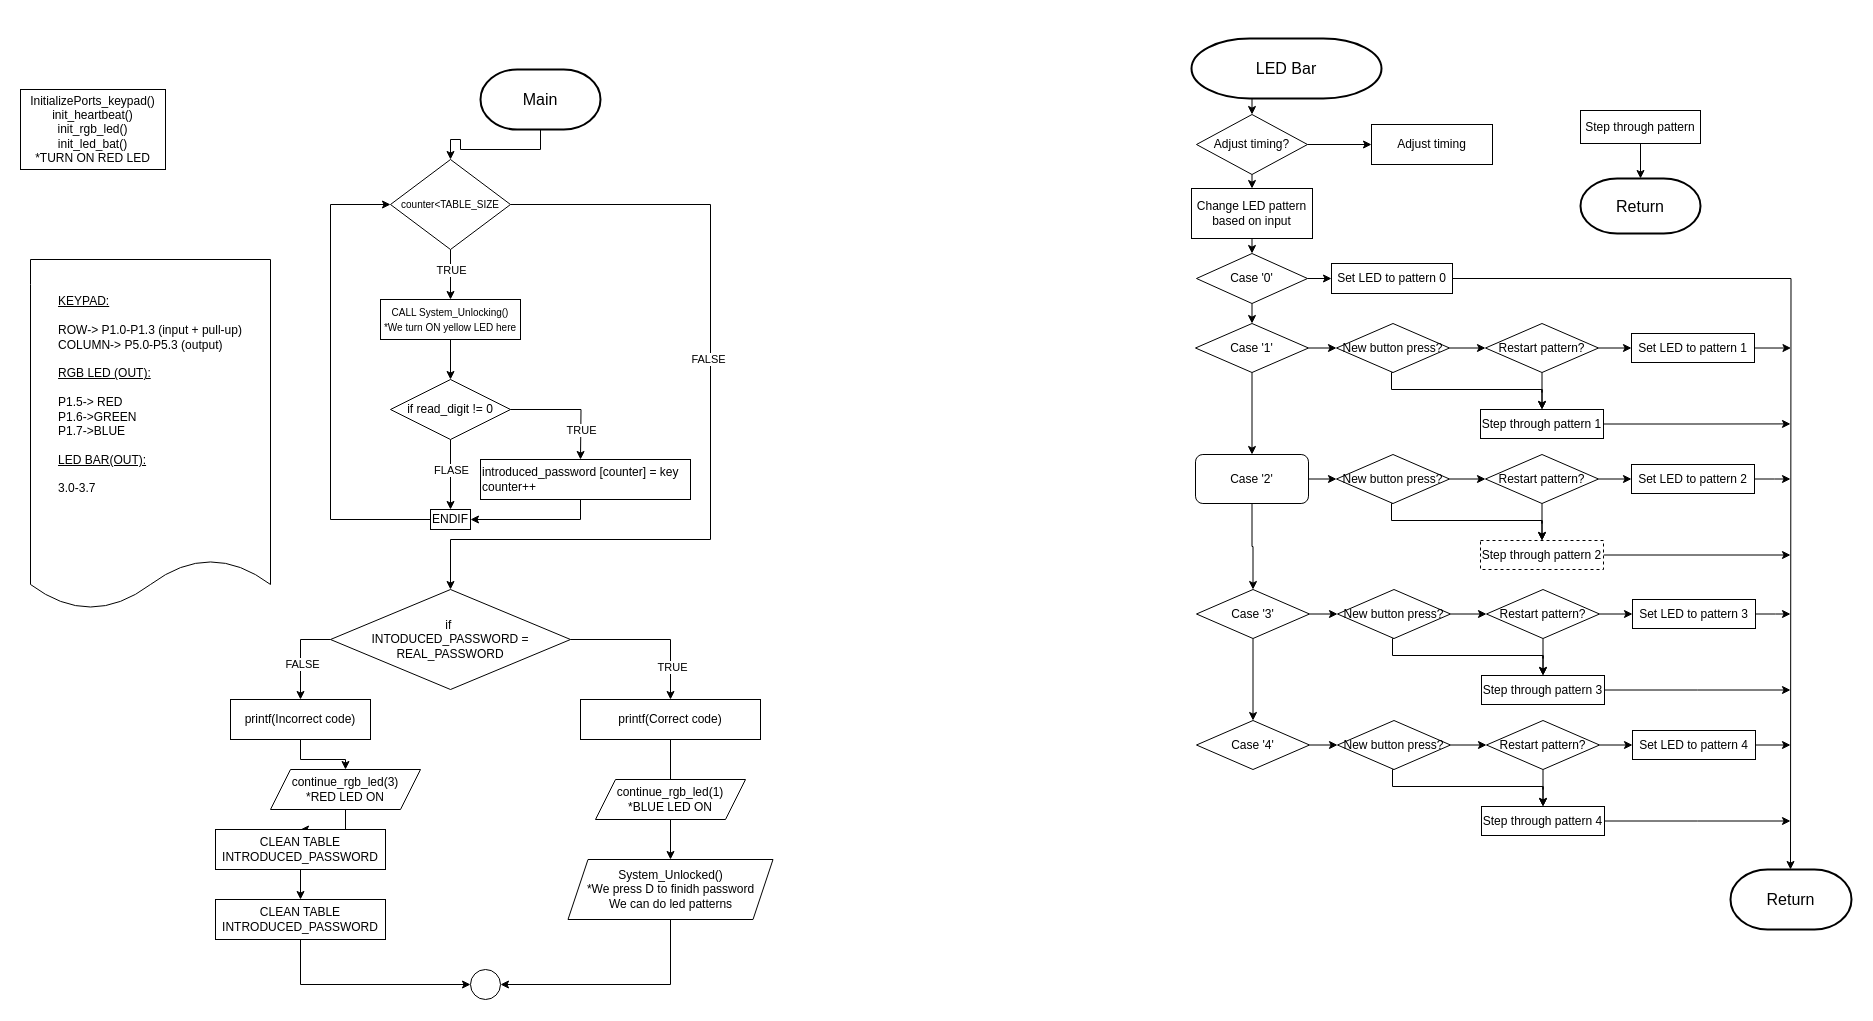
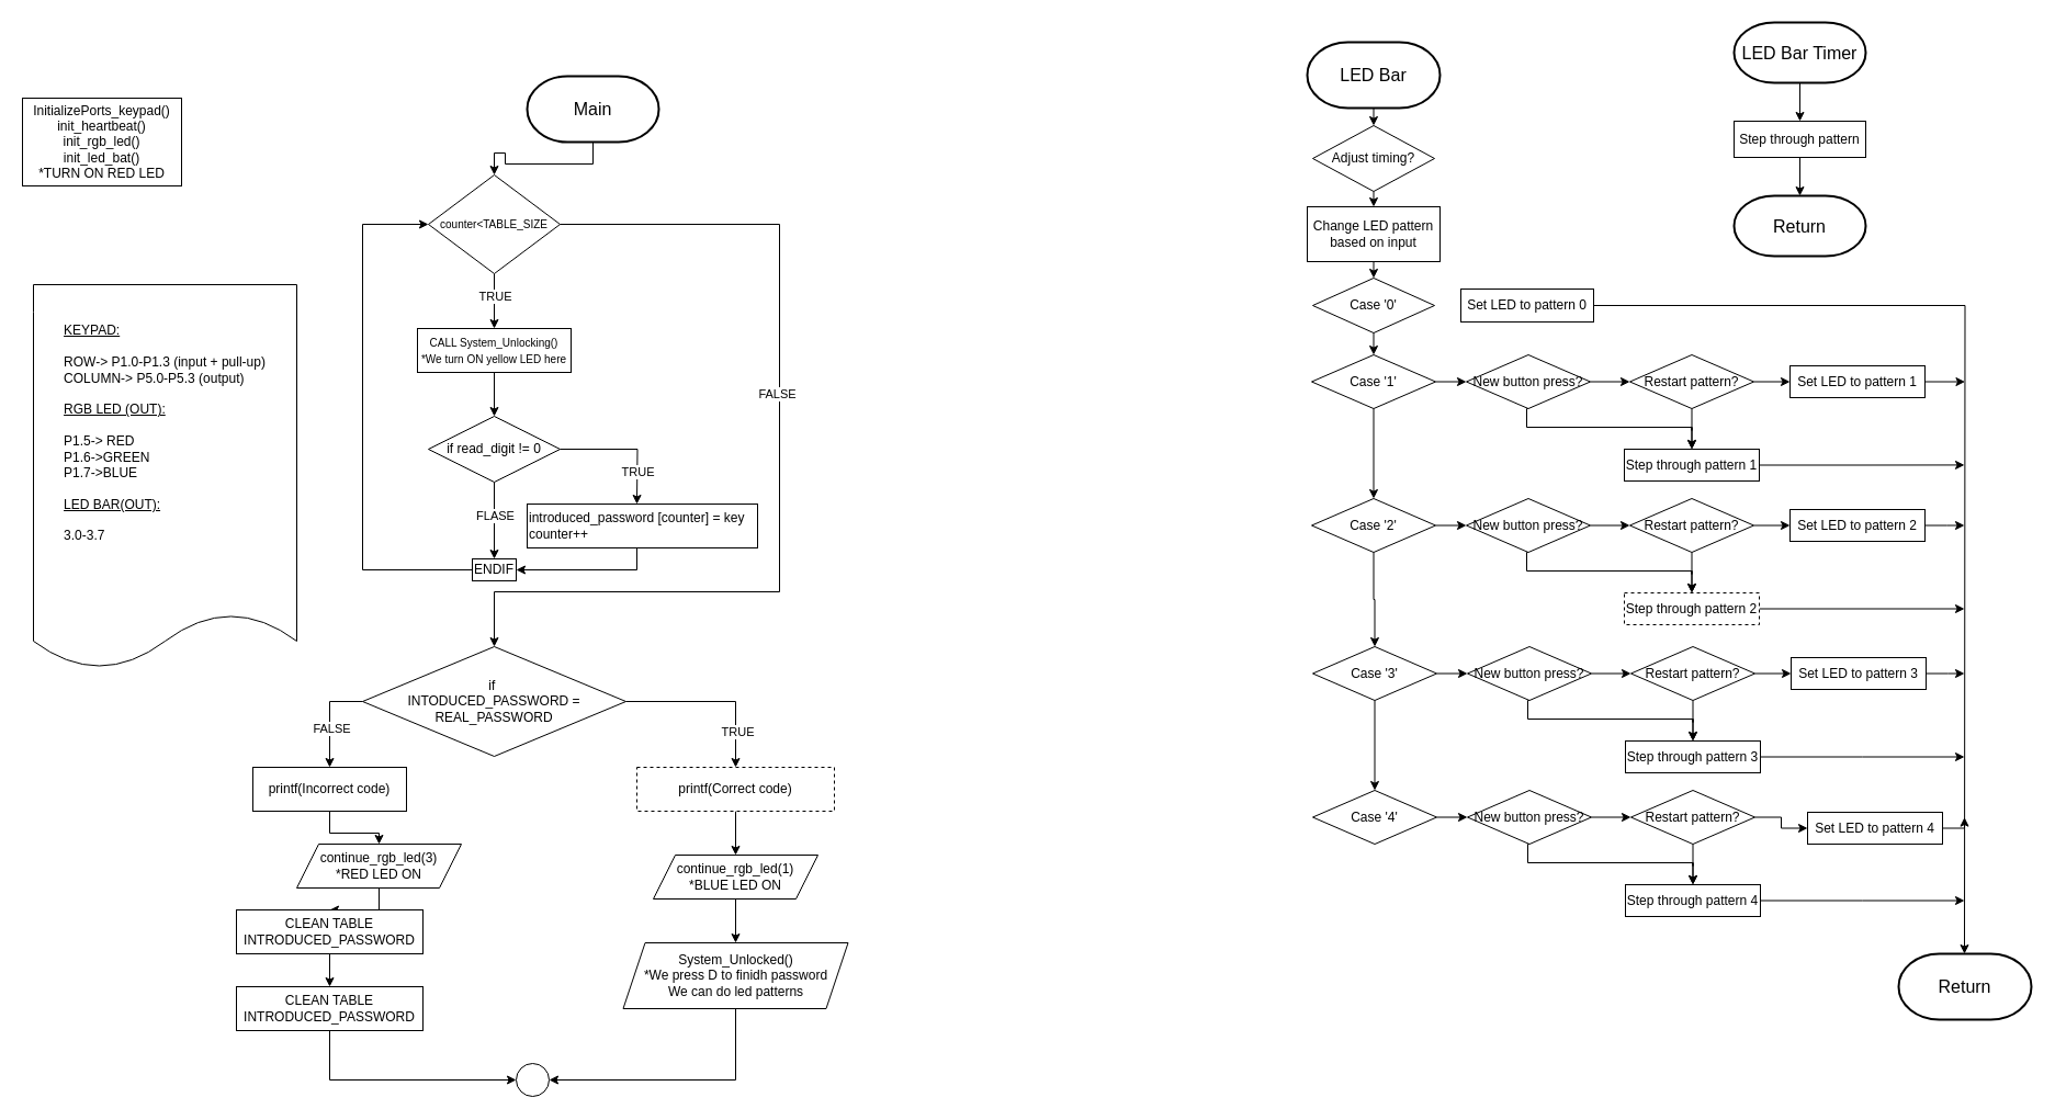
+ <mxCell id="51" value="LED Bar Timer" style="strokeWidth=2;html=1;shape=mxgraph.flowchart.terminator;whiteSpace=wrap;fillColor=none;fontSize=16;" vertex="1" parent="1"><mxGeometry x="1580" y="20" width="120" height="55" as="geometry" /></mxCell>
- <mxCell id="43" value="LED Bar" style="strokeWidth=2;html=1;shape=mxgraph.flowchart.terminator;whiteSpace=wrap;fillColor=none;fontSize=16;" vertex="1" parent="1"><mxGeometry x="1191" y="38" width="190" height="60" as="geometry" /></mxCell>
+ <mxCell id="43" value="LED Bar" style="strokeWidth=2;html=1;shape=mxgraph.flowchart.terminator;whiteSpace=wrap;fillColor=none;fontSize=16;" vertex="1" parent="1"><mxGeometry x="1191" y="38" width="121" height="60" as="geometry" /></mxCell>
+ <mxCell id="50" style="edgeStyle=orthogonalEdgeStyle;rounded=0;orthogonalLoop=1;jettySize=auto;html=1;entryX=0.5;entryY=0;entryDx=0;entryDy=0;" edge="1" parent="1" source="51" target="53"><mxGeometry relative="1" as="geometry" /></mxCell>
- <mxCell id="44" style="edgeStyle=orthogonalEdgeStyle;rounded=0;orthogonalLoop=1;jettySize=auto;html=1;exitX=1;exitY=0.5;exitDx=0;exitDy=0;" edge="1" parent="1" source="46" target="47"><mxGeometry relative="1" as="geometry" /></mxCell>
- <mxCell id="47" value="Adjust timing" style="rounded=0;whiteSpace=wrap;html=1;" vertex="1" parent="1"><mxGeometry x="1371" y="124" width="121" height="40" as="geometry" /></mxCell>
- <mxCell id="56" value="" style="edgeStyle=orthogonalEdgeStyle;rounded=0;orthogonalLoop=1;jettySize=auto;html=1;" edge="1" parent="1" source="57" target="59"><mxGeometry relative="1" as="geometry" /></mxCell>
- <mxCell id="76" value="Case '2'" style="whiteSpace=wrap;html=1;rounded=1;" vertex="1" parent="1"><mxGeometry x="1195" y="454" width="113" height="49" as="geometry" /></mxCell>
+ <mxCell id="76" value="Case '2'" style="rhombus;whiteSpace=wrap;html=1;" vertex="1" parent="1"><mxGeometry x="1195" y="454" width="113" height="49" as="geometry" /></mxCell>
- <mxCell id="21" value="printf(Correct code)" style="whiteSpace=wrap;html=1;" parent="1" vertex="1"><mxGeometry x="580" y="699" width="180" height="40" as="geometry" /></mxCell>
+ <mxCell id="21" value="printf(Correct code)" style="whiteSpace=wrap;html=1;dashed=1;" parent="1" vertex="1"><mxGeometry x="580" y="699" width="180" height="40" as="geometry" /></mxCell>
- <mxCell id="106" value="Set LED to pattern 4" style="rounded=0;whiteSpace=wrap;html=1;" vertex="1" parent="1"><mxGeometry x="1632" y="730" width="123" height="29" as="geometry" /></mxCell>
+ <mxCell id="106" value="Set LED to pattern 4" style="rounded=0;whiteSpace=wrap;html=1;" vertex="1" parent="1"><mxGeometry x="1647" y="740" width="123" height="29" as="geometry" /></mxCell>
- <mxCell id="20" value="" style="edgeStyle=orthogonalEdgeStyle;rounded=0;orthogonalLoop=1;jettySize=auto;html=1;endArrow=none;" parent="1" source="21" target="31" edge="1"><mxGeometry relative="1" as="geometry" /></mxCell>
+ <mxCell id="20" value="" style="edgeStyle=orthogonalEdgeStyle;rounded=0;orthogonalLoop=1;jettySize=auto;html=1;" parent="1" source="21" target="31" edge="1"><mxGeometry relative="1" as="geometry" /></mxCell>
